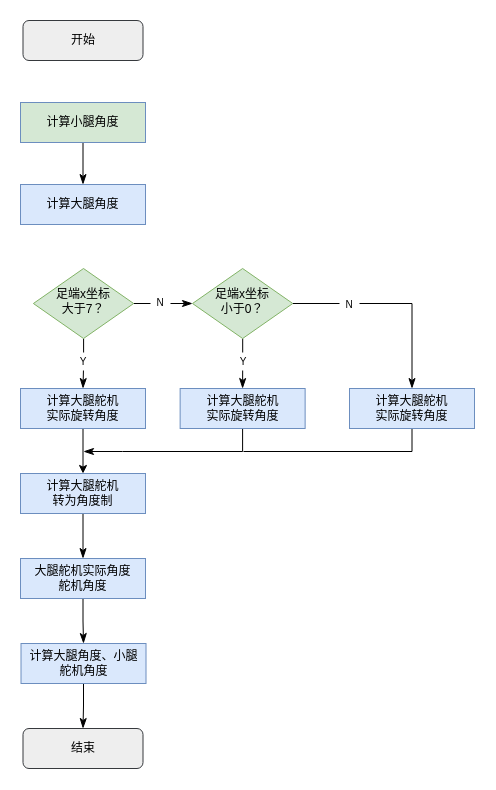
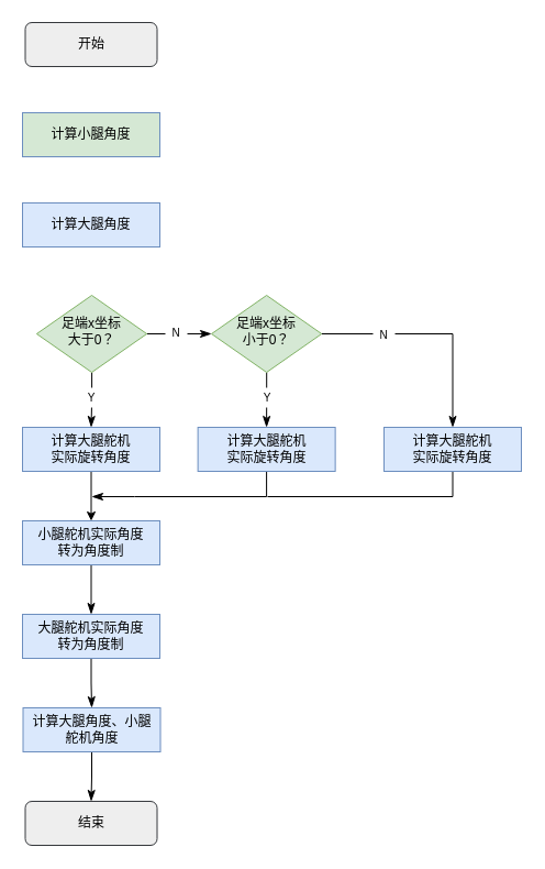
- <mxCell id="11" value="" style="edgeStyle=orthogonalEdgeStyle;rounded=0;orthogonalLoop=1;jettySize=auto;html=1;endSize=8;endArrow=classicThin;endFill=1;" parent="1" source="12" target="13" edge="1"><mxGeometry relative="1" as="geometry" /></mxCell>
- <mxCell id="7" value="足端x坐标&lt;br&gt;大于7？" style="rhombus;whiteSpace=wrap;html=1;shadow=0;fontFamily=Helvetica;fontSize=12;align=center;strokeWidth=1;spacing=6;spacingTop=-4;fillColor=#d5e8d4;strokeColor=#82b366;" parent="1" vertex="1"><mxGeometry x="32.89" y="268" width="100.25" height="70" as="geometry" /></mxCell>
+ <mxCell id="7" value="足端x坐标&lt;br&gt;大于0？" style="rhombus;whiteSpace=wrap;html=1;shadow=0;fontFamily=Helvetica;fontSize=12;align=center;strokeWidth=1;spacing=6;spacingTop=-4;fillColor=#d5e8d4;strokeColor=#82b366;" parent="1" vertex="1"><mxGeometry x="32.89" y="268" width="100.25" height="70" as="geometry" /></mxCell>
- <mxCell id="9" value="计算大腿舵机&lt;br&gt;转为角度制" style="rounded=0;whiteSpace=wrap;html=1;fillColor=#dae8fc;strokeColor=#6c8ebf;" parent="1" vertex="1"><mxGeometry x="20" y="473" width="125" height="40" as="geometry" /></mxCell>
+ <mxCell id="9" value="小腿舵机实际角度&lt;br&gt;转为角度制" style="rounded=0;whiteSpace=wrap;html=1;fillColor=#dae8fc;strokeColor=#6c8ebf;" parent="1" vertex="1"><mxGeometry x="20" y="473" width="125" height="40" as="geometry" /></mxCell>
- <mxCell id="26" value="大腿舵机实际角度&lt;br&gt;舵机角度" style="rounded=0;whiteSpace=wrap;html=1;fillColor=#dae8fc;strokeColor=#6c8ebf;" parent="1" vertex="1"><mxGeometry x="20" y="558" width="125" height="40" as="geometry" /></mxCell>
+ <mxCell id="26" value="大腿舵机实际角度&lt;br&gt;转为角度制" style="rounded=0;whiteSpace=wrap;html=1;fillColor=#dae8fc;strokeColor=#6c8ebf;" parent="1" vertex="1"><mxGeometry x="20" y="558" width="125" height="40" as="geometry" /></mxCell>
